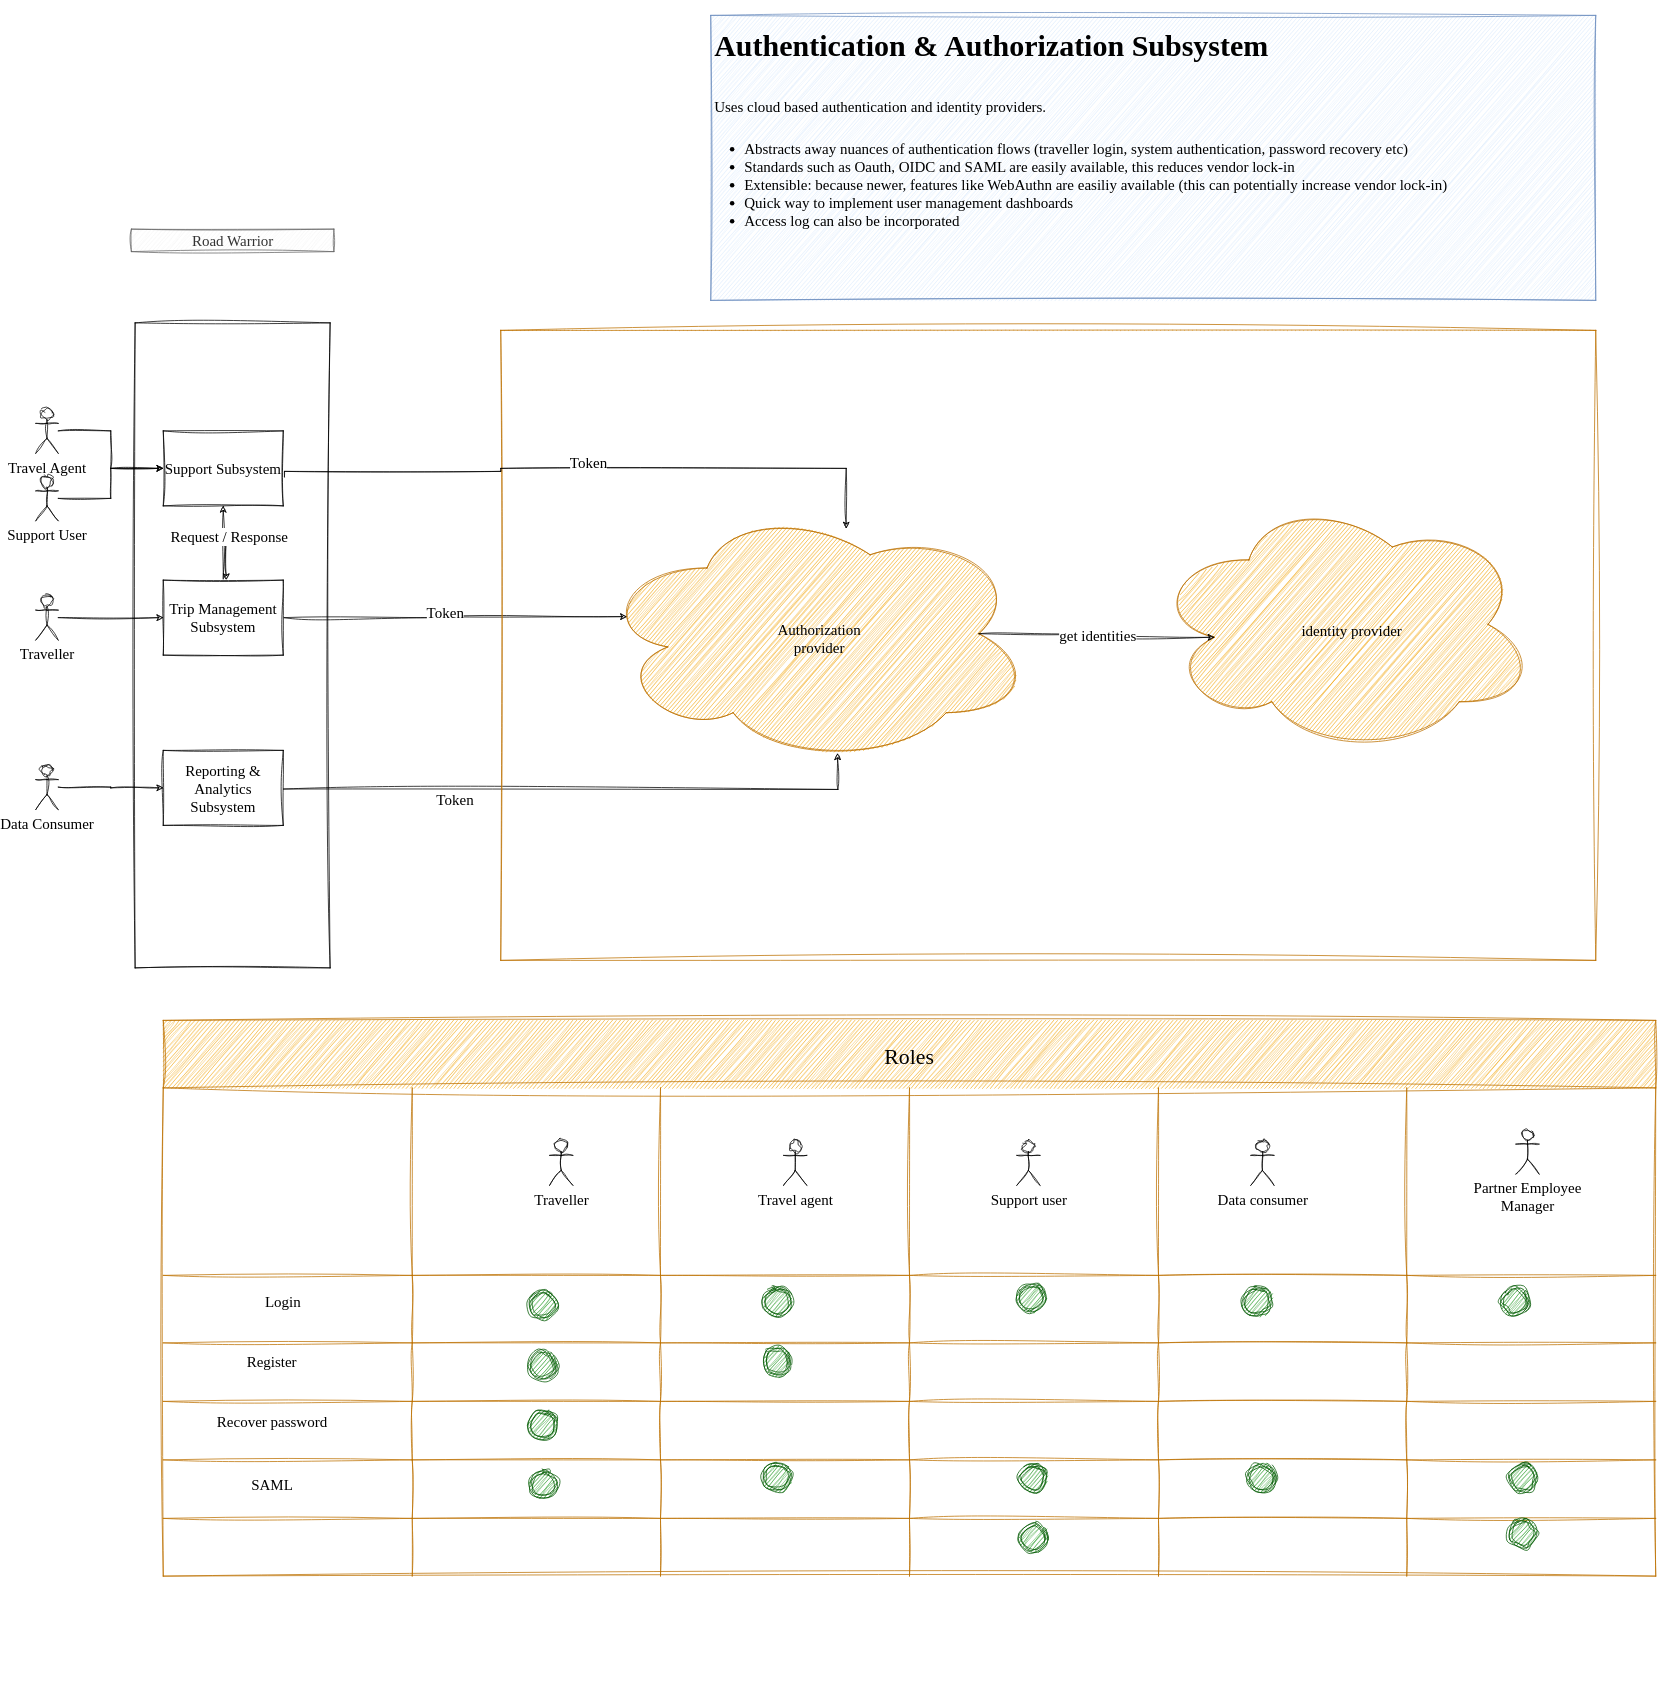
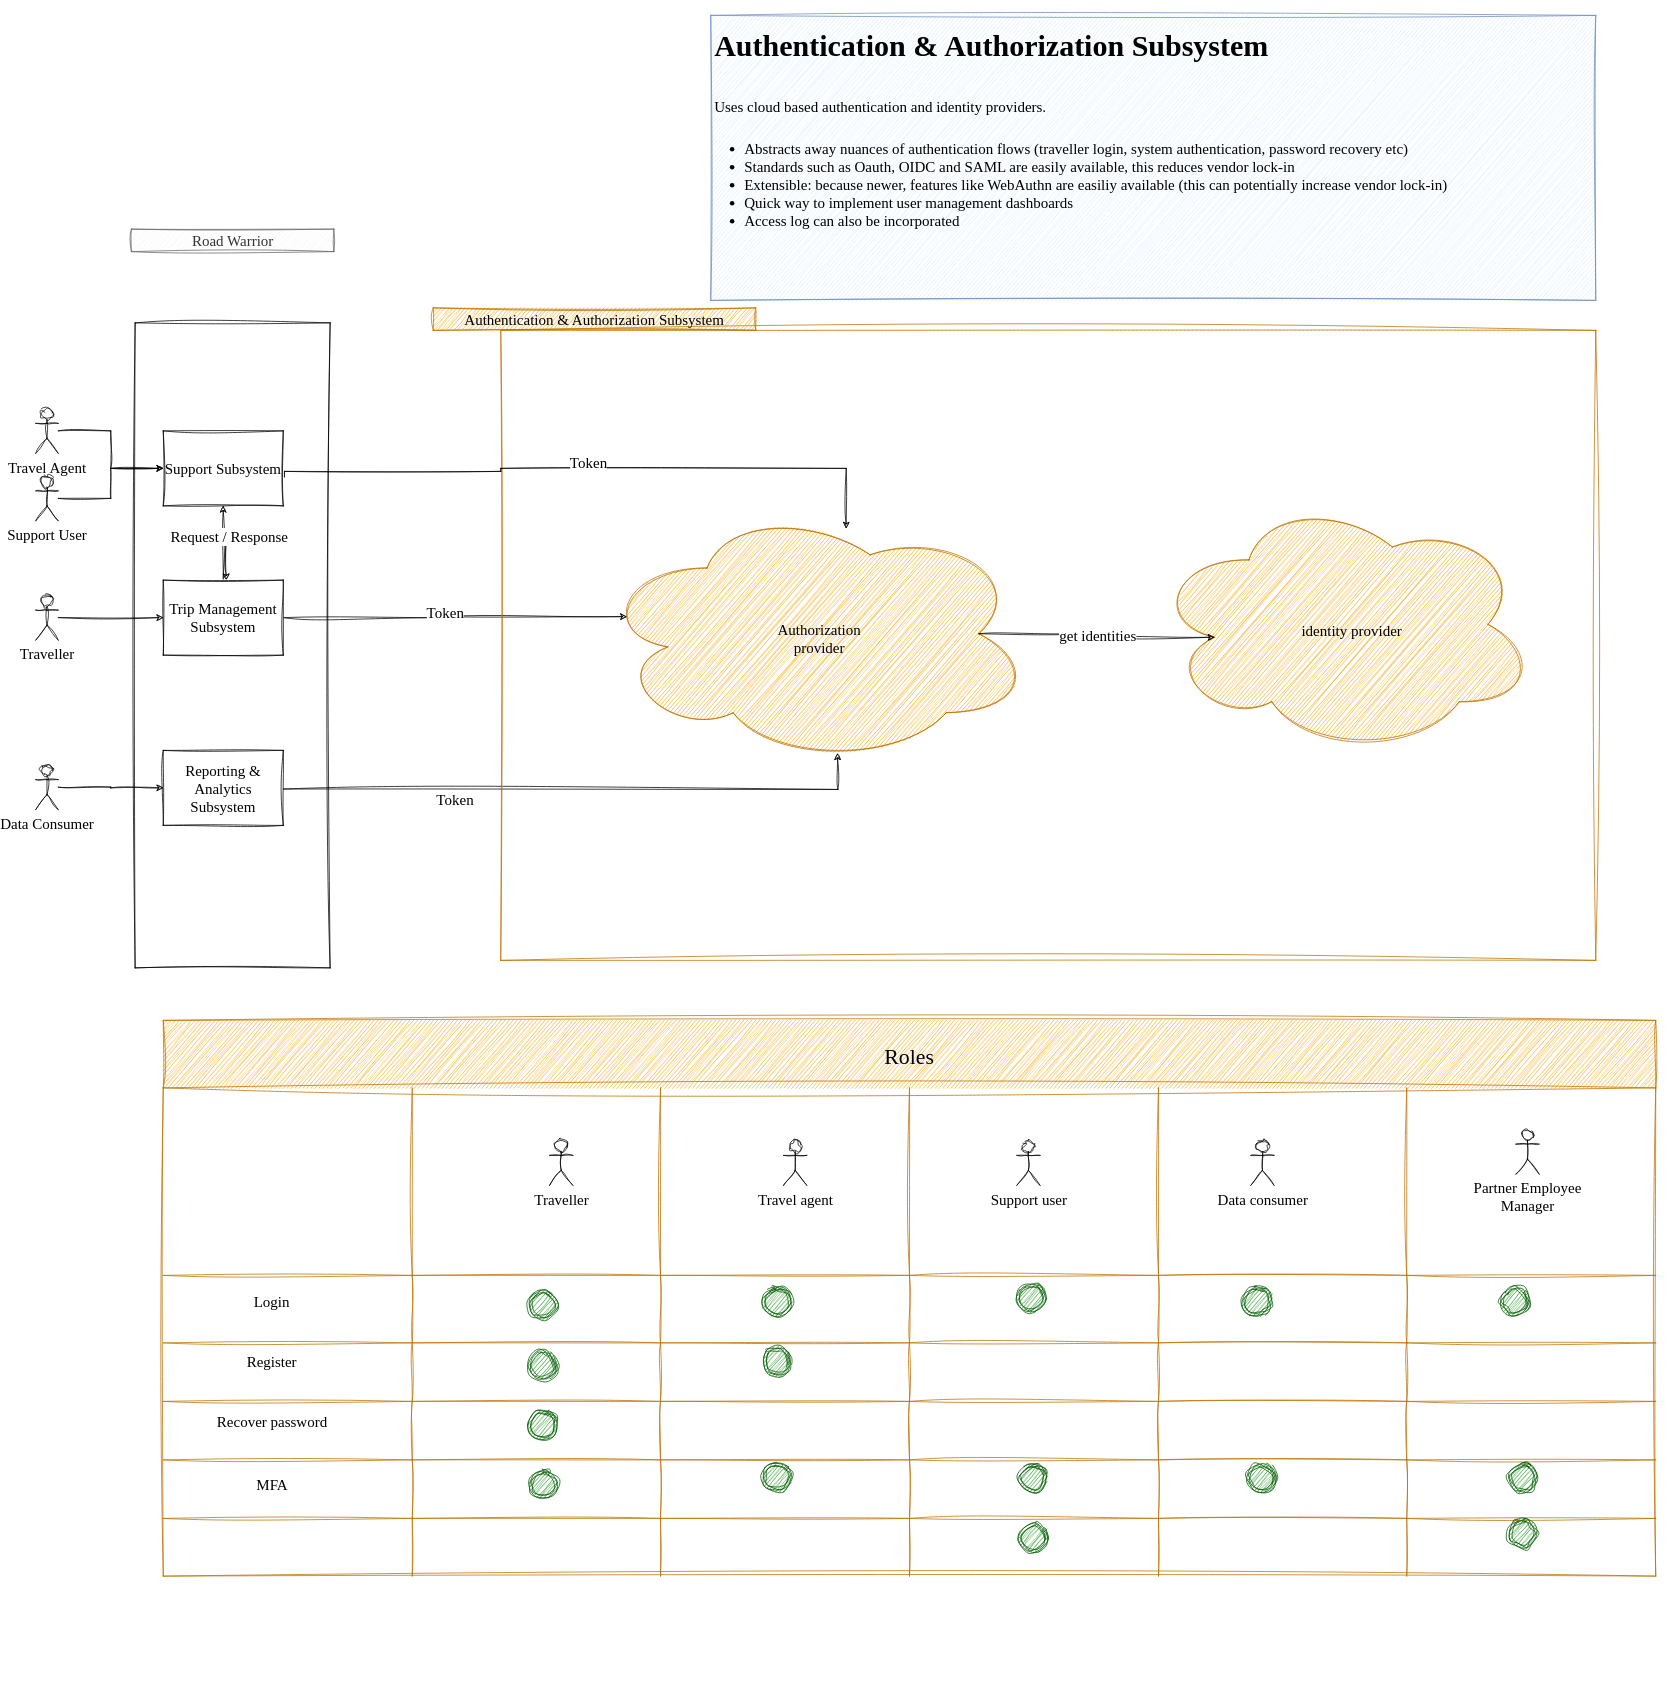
+ <mxCell id="24" value="Authentication &amp;amp; Authorization Subsystem" style="text;html=1;strokeColor=#BD7000;fillColor=#f0a30a;align=center;verticalAlign=middle;whiteSpace=wrap;rounded=0;fontSize=20;fontFamily=Architects Daughter;fontColor=#000000;container=0;sketch=1;curveFitting=1;jiggle=2;" parent="1" vertex="1"><mxGeometry x="550" y="410" width="430" height="30" as="geometry" /></mxCell>
- <mxCell id="75" value="Login" style="text;html=1;strokeColor=none;fillColor=none;align=center;verticalAlign=middle;whiteSpace=wrap;rounded=0;fontSize=20;fontFamily=Architects Daughter;sketch=1;curveFitting=1;jiggle=2;" parent="26" vertex="1"><mxGeometry x="129.01" y="360" width="62.188" height="30" as="geometry" /></mxCell>
+ <mxCell id="75" value="Login" style="text;html=1;strokeColor=none;fillColor=none;align=center;verticalAlign=middle;whiteSpace=wrap;rounded=0;fontSize=20;fontFamily=Architects Daughter;sketch=1;curveFitting=1;jiggle=2;" parent="26" vertex="1"><mxGeometry x="114.01" y="360" width="62.188" height="30" as="geometry" /></mxCell>
- <mxCell id="78" value="SAML" style="text;html=1;strokeColor=none;fillColor=none;align=center;verticalAlign=middle;whiteSpace=wrap;rounded=0;fontSize=20;fontFamily=Architects Daughter;sketch=1;curveFitting=1;jiggle=2;" parent="26" vertex="1"><mxGeometry x="51.823" y="604" width="186.563" height="30" as="geometry" /></mxCell>
+ <mxCell id="78" value="MFA" style="text;html=1;strokeColor=none;fillColor=none;align=center;verticalAlign=middle;whiteSpace=wrap;rounded=0;fontSize=20;fontFamily=Architects Daughter;sketch=1;curveFitting=1;jiggle=2;" parent="26" vertex="1"><mxGeometry x="51.823" y="604" width="186.563" height="30" as="geometry" /></mxCell>
